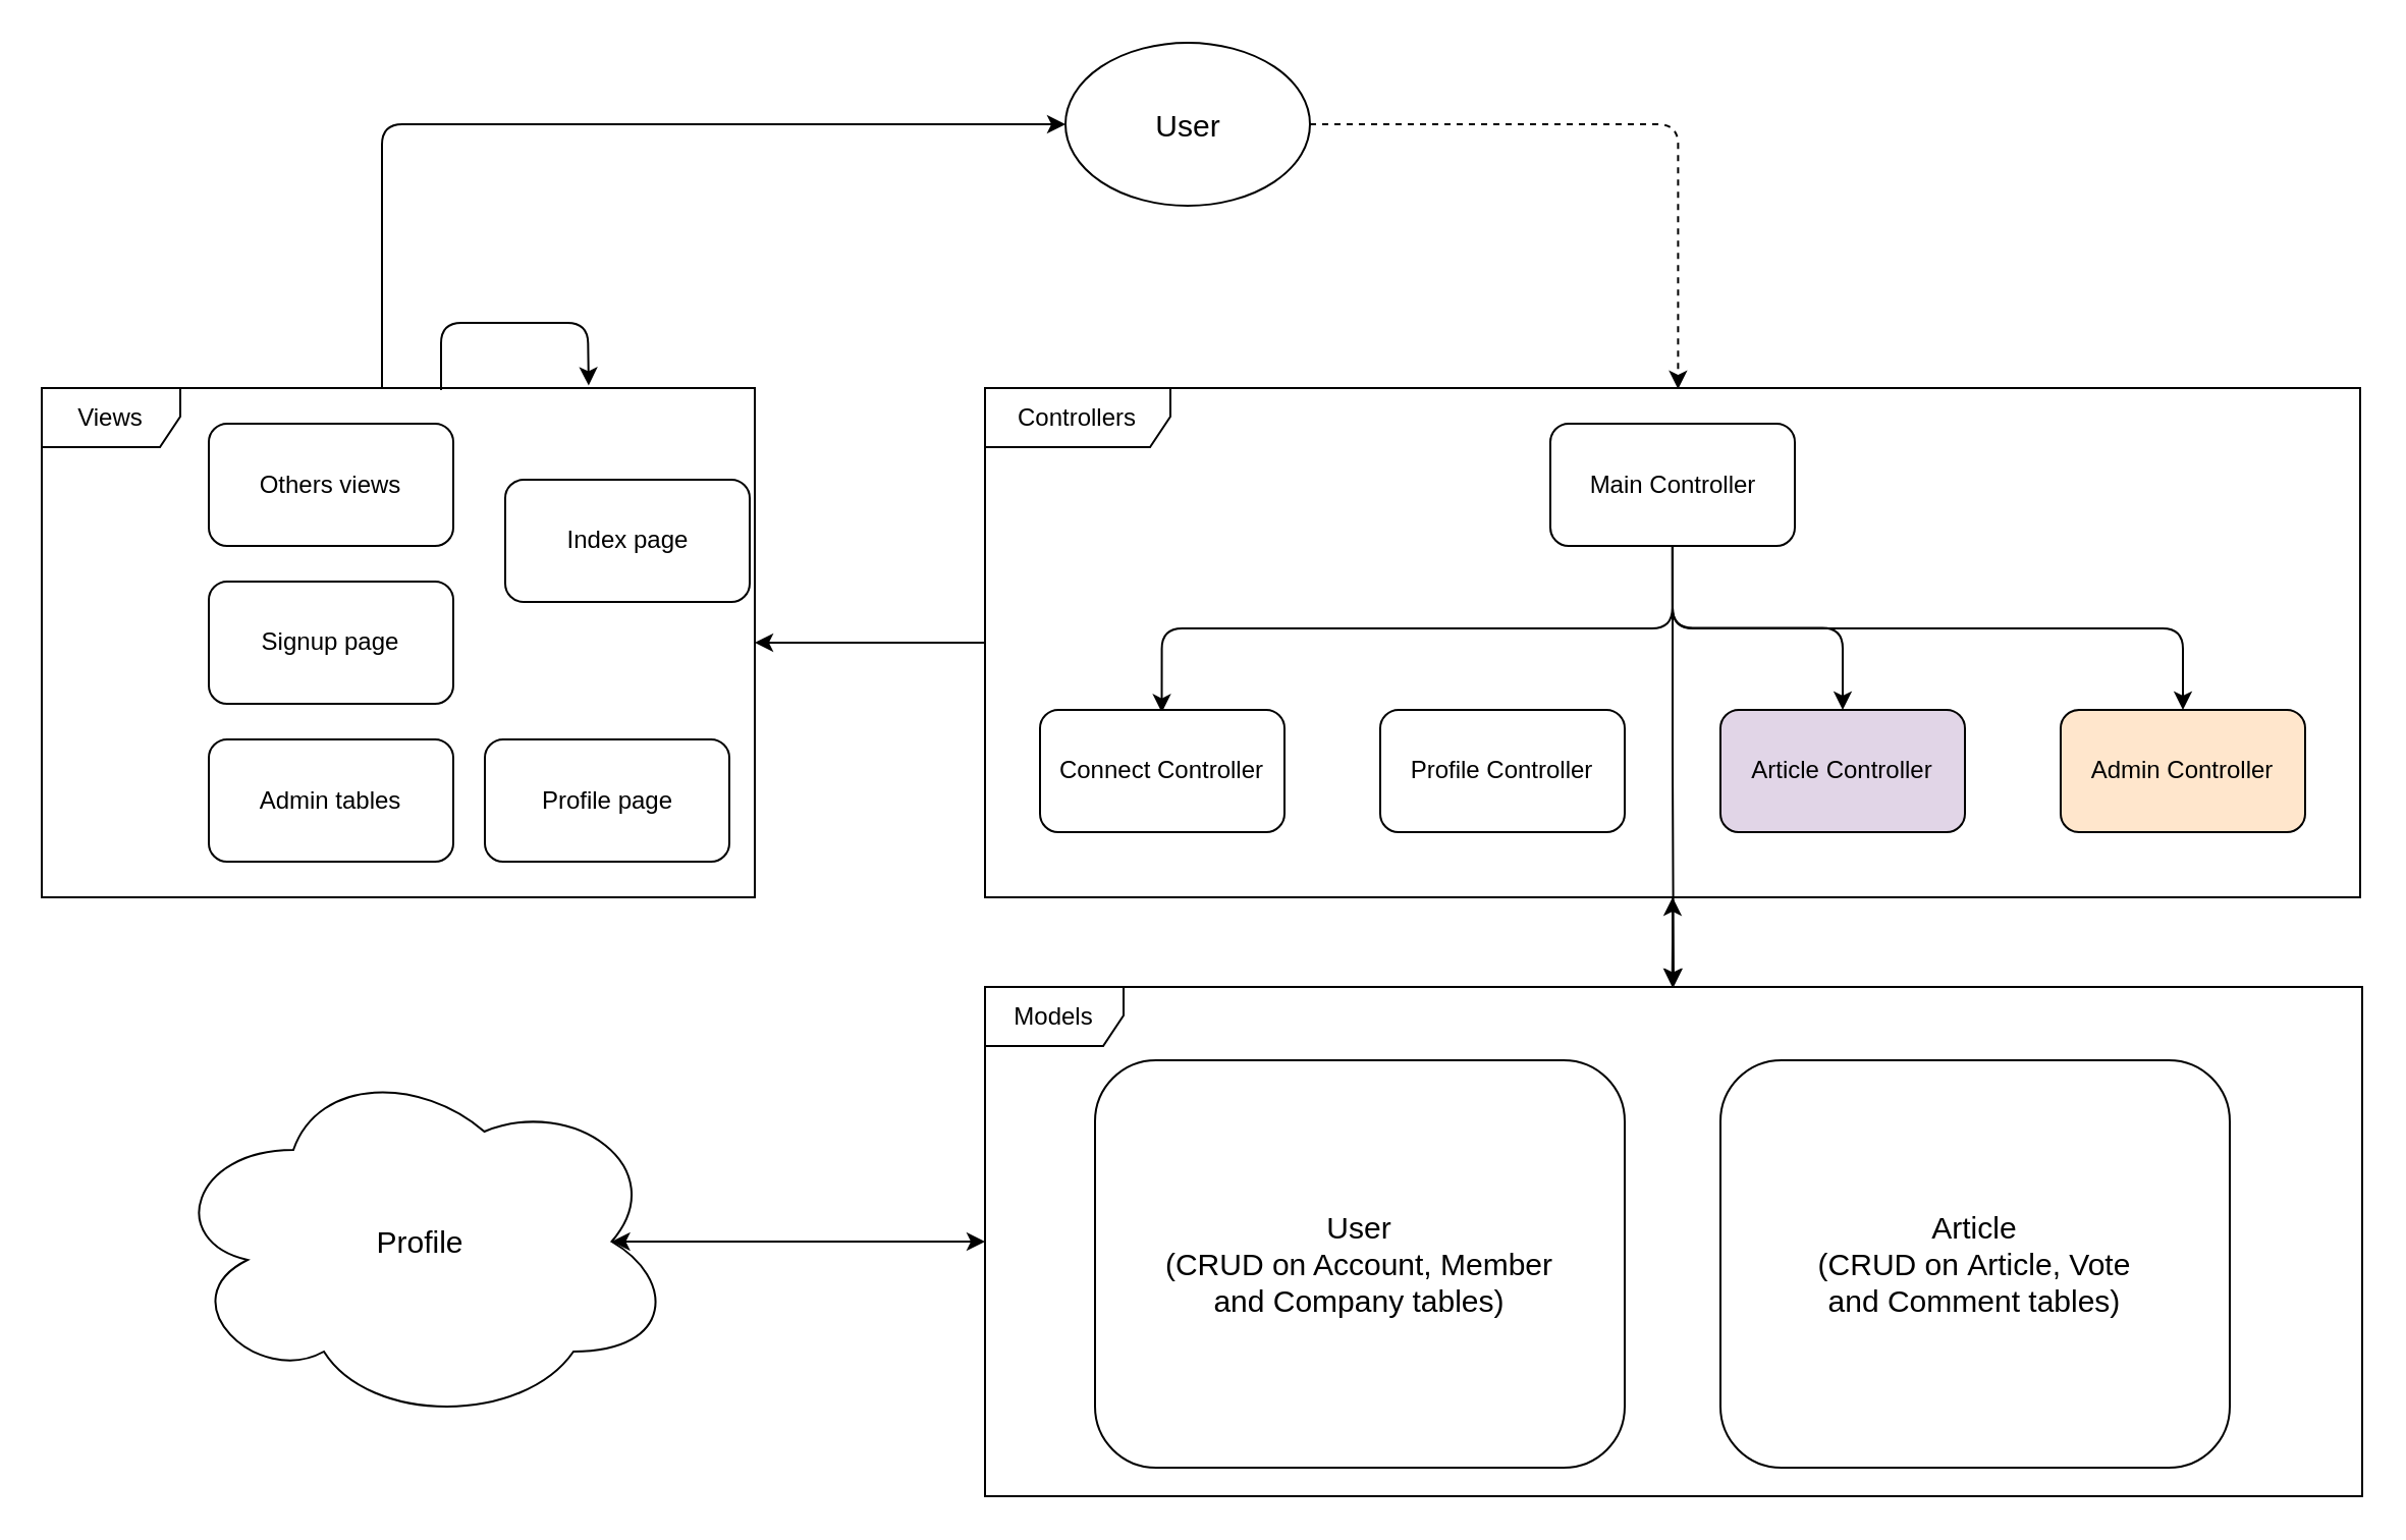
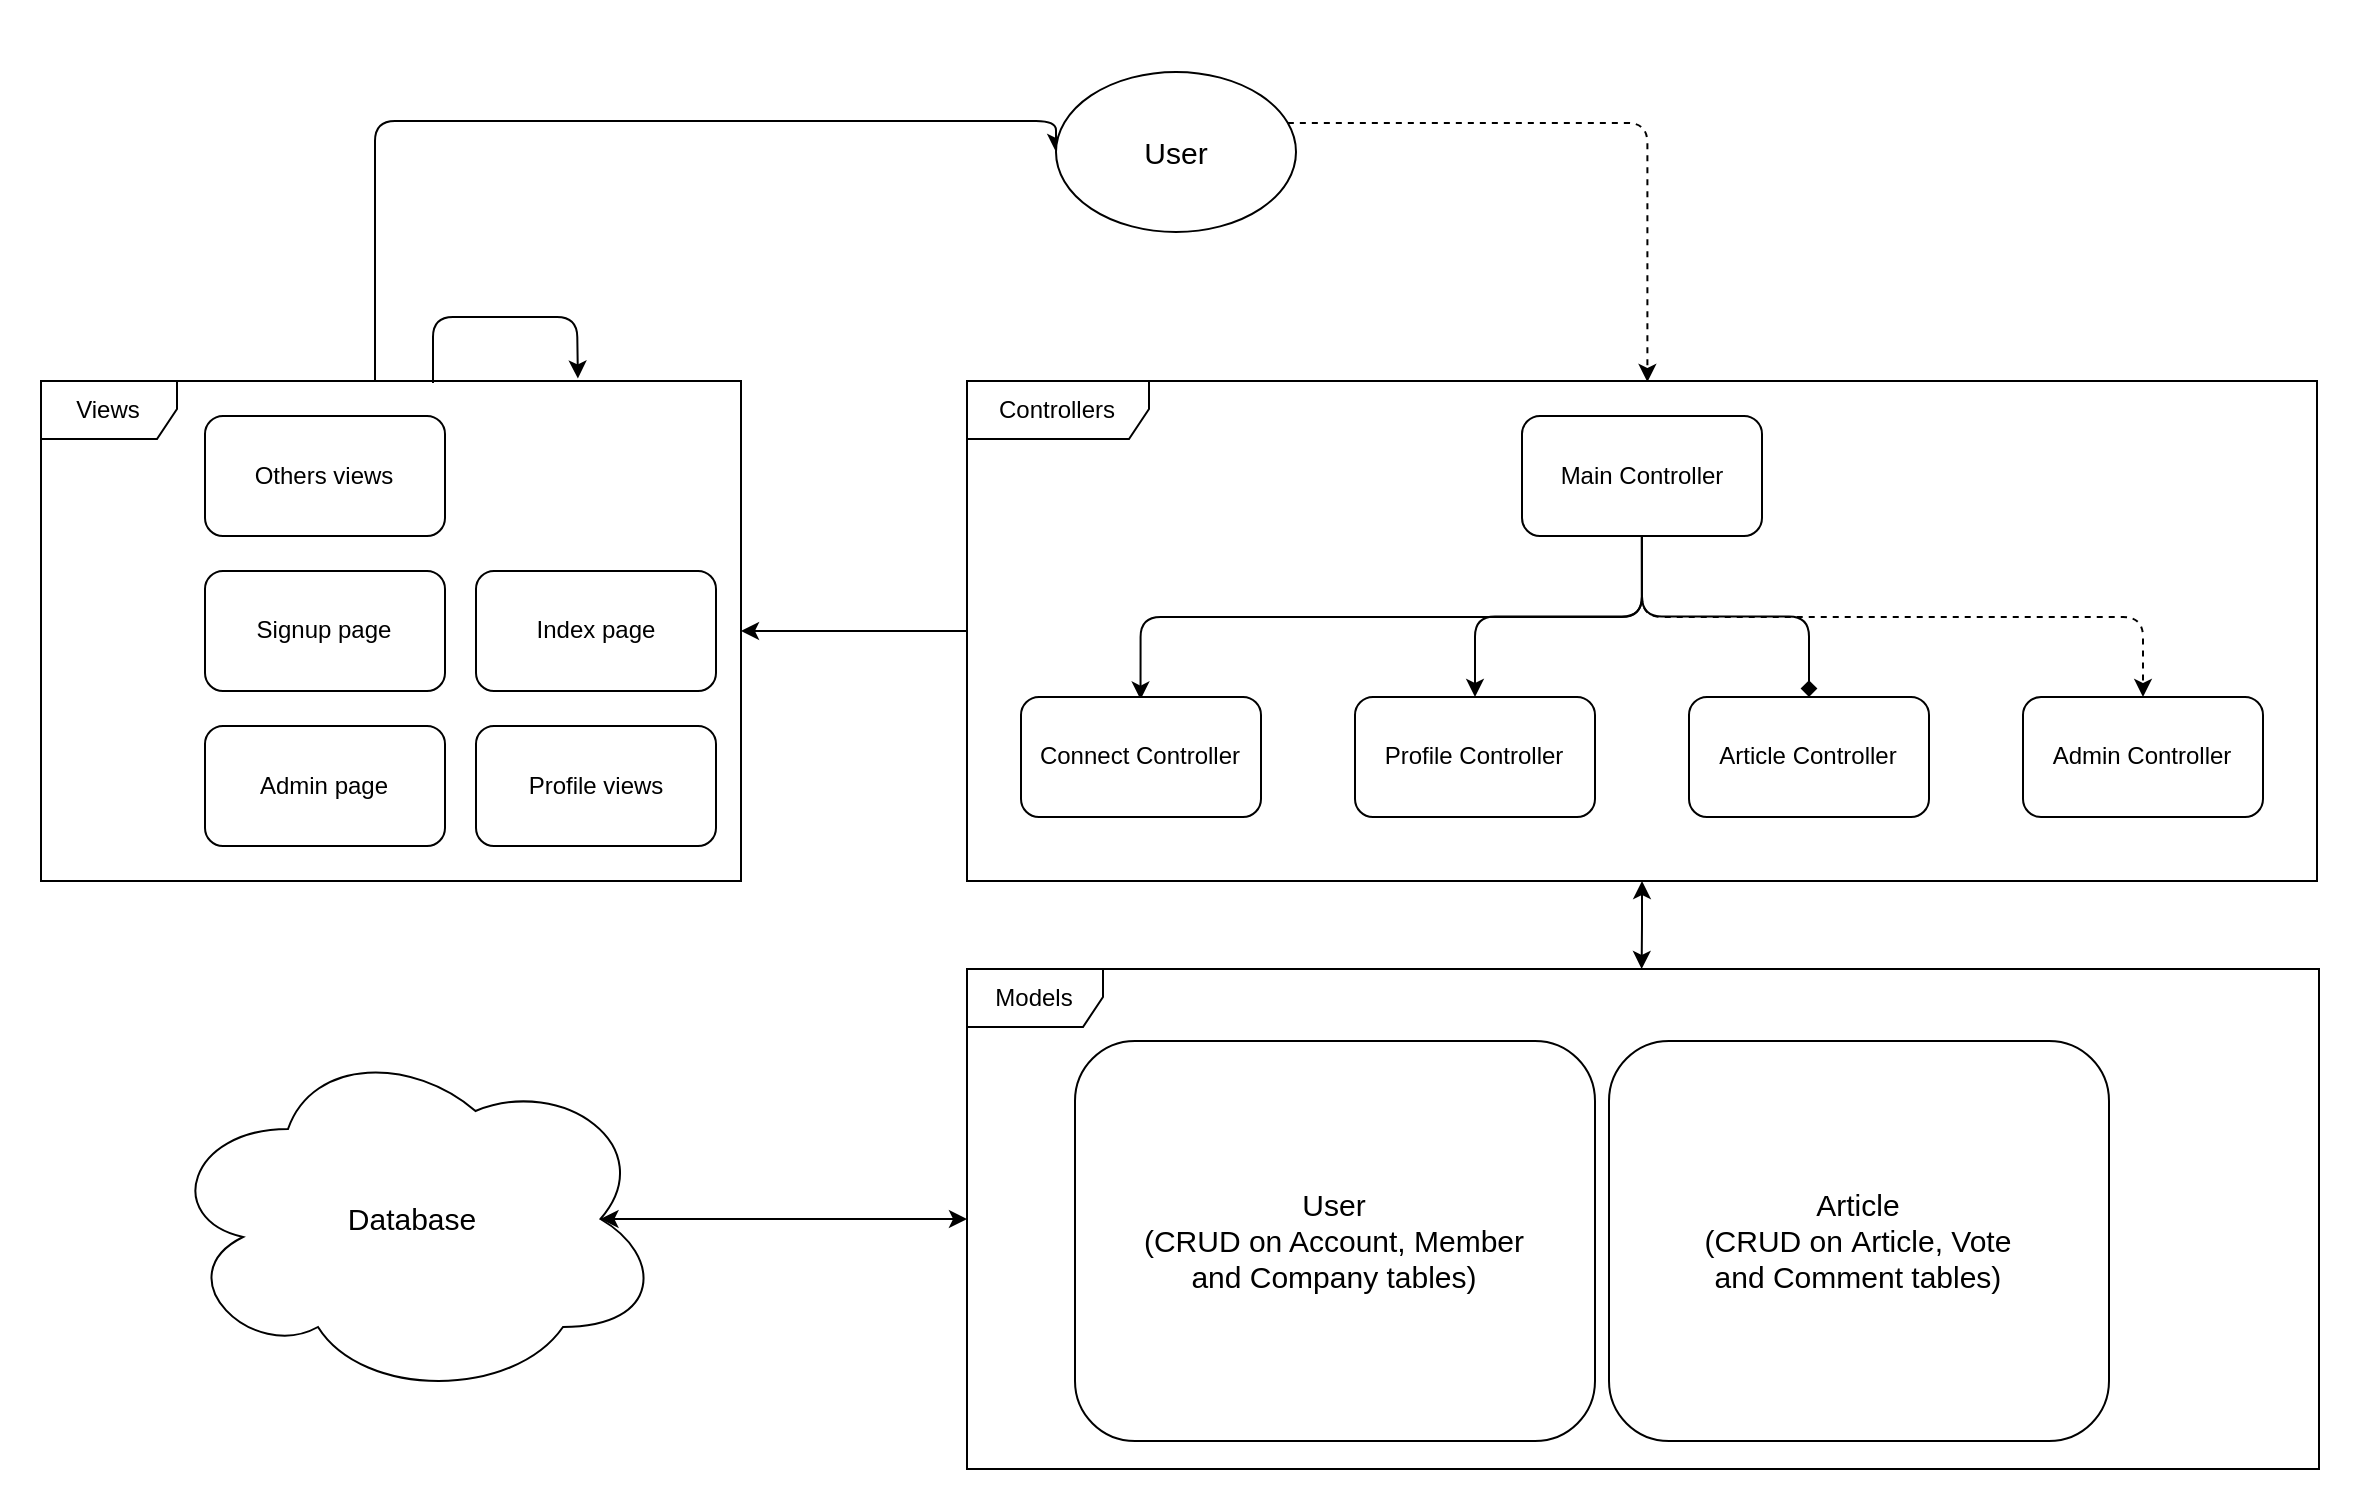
- <mxCell id="17" value="User" style="ellipse;whiteSpace=wrap;html=1;fontSize=15;" vertex="1" parent="1"><mxGeometry x="522.5" y="20.5" width="120" height="80" as="geometry" /></mxCell>
+ <mxCell id="17" value="User" style="ellipse;whiteSpace=wrap;html=1;fontSize=15;" vertex="1" parent="1"><mxGeometry x="527.5" y="35.5" width="120" height="80" as="geometry" /></mxCell>
- <mxCell id="18" value="Index page" style="rounded=1;whiteSpace=wrap;html=1;" vertex="1" parent="1"><mxGeometry x="247.5" y="235" width="120" height="60" as="geometry" /></mxCell>
+ <mxCell id="18" value="Index page" style="rounded=1;whiteSpace=wrap;html=1;" vertex="1" parent="1"><mxGeometry x="237.5" y="285" width="120" height="60" as="geometry" /></mxCell>
- <mxCell id="8" style="edgeStyle=orthogonalEdgeStyle;rounded=1;orthogonalLoop=1;jettySize=auto;html=1;entryX=0.5;entryY=0;entryDx=0;entryDy=0;startArrow=none;startFill=0;endArrow=classic;endFill=1;strokeColor=#000000;strokeWidth=1;" edge="1" parent="1" source="10" target="14"><mxGeometry relative="1" as="geometry"><Array as="points"><mxPoint x="820" y="308" /><mxPoint x="1071" y="308" /></Array></mxGeometry></mxCell>
+ <mxCell id="8" style="edgeStyle=orthogonalEdgeStyle;rounded=1;orthogonalLoop=1;jettySize=auto;html=1;entryX=0.5;entryY=0;entryDx=0;entryDy=0;startArrow=none;startFill=0;endArrow=classic;endFill=1;strokeColor=#000000;strokeWidth=1;dashed=1;" edge="1" parent="1" source="10" target="14"><mxGeometry relative="1" as="geometry"><Array as="points"><mxPoint x="820" y="308" /><mxPoint x="1071" y="308" /></Array></mxGeometry></mxCell>
- <mxCell id="7" style="edgeStyle=orthogonalEdgeStyle;rounded=1;orthogonalLoop=1;jettySize=auto;html=1;entryX=0.5;entryY=0;entryDx=0;entryDy=0;startArrow=none;startFill=0;endArrow=classic;endFill=1;strokeColor=#000000;strokeWidth=1;" edge="1" parent="1" source="10" target="13"><mxGeometry relative="1" as="geometry" /></mxCell>
+ <mxCell id="7" style="edgeStyle=orthogonalEdgeStyle;rounded=1;orthogonalLoop=1;jettySize=auto;html=1;entryX=0.5;entryY=0;entryDx=0;entryDy=0;startArrow=none;startFill=0;endArrow=diamond;endFill=1;strokeColor=#000000;strokeWidth=1;" edge="1" parent="1" source="10" target="13"><mxGeometry relative="1" as="geometry" /></mxCell>
- <mxCell id="6" style="edgeStyle=orthogonalEdgeStyle;rounded=1;orthogonalLoop=1;jettySize=auto;html=1;startArrow=none;startFill=0;endArrow=classic;endFill=1;strokeColor=#000000;strokeWidth=1;" edge="1" parent="1" source="10" target="24"><mxGeometry relative="1" as="geometry" /></mxCell>
+ <mxCell id="6" style="edgeStyle=orthogonalEdgeStyle;rounded=1;orthogonalLoop=1;jettySize=auto;html=1;entryX=0.5;entryY=0;entryDx=0;entryDy=0;startArrow=none;startFill=0;endArrow=classic;endFill=1;strokeColor=#000000;strokeWidth=1;" edge="1" parent="1" source="10" target="12"><mxGeometry relative="1" as="geometry" /></mxCell>
- <mxCell id="13" value="Article Controller" style="rounded=1;whiteSpace=wrap;html=1;fillColor=#e1d5e7;" vertex="1" parent="1"><mxGeometry x="844" y="348" width="120" height="60" as="geometry" /></mxCell>
+ <mxCell id="13" value="Article Controller" style="rounded=1;whiteSpace=wrap;html=1;" vertex="1" parent="1"><mxGeometry x="844" y="348" width="120" height="60" as="geometry" /></mxCell>
- <mxCell id="14" value="Admin Controller" style="rounded=1;whiteSpace=wrap;html=1;fillColor=#ffe6cc;" vertex="1" parent="1"><mxGeometry x="1011" y="348" width="120" height="60" as="geometry" /></mxCell>
+ <mxCell id="14" value="Admin Controller" style="rounded=1;whiteSpace=wrap;html=1;" vertex="1" parent="1"><mxGeometry x="1011" y="348" width="120" height="60" as="geometry" /></mxCell>
- <mxCell id="20" value="Admin tables" style="rounded=1;whiteSpace=wrap;html=1;" vertex="1" parent="1"><mxGeometry x="102" y="362.5" width="120" height="60" as="geometry" /></mxCell>
+ <mxCell id="20" value="Admin page" style="rounded=1;whiteSpace=wrap;html=1;" vertex="1" parent="1"><mxGeometry x="102" y="362.5" width="120" height="60" as="geometry" /></mxCell>
- <mxCell id="19" value="Profile page" style="rounded=1;whiteSpace=wrap;html=1;" vertex="1" parent="1"><mxGeometry x="237.5" y="362.5" width="120" height="60" as="geometry" /></mxCell>
+ <mxCell id="19" value="Profile views" style="rounded=1;whiteSpace=wrap;html=1;" vertex="1" parent="1"><mxGeometry x="237.5" y="362.5" width="120" height="60" as="geometry" /></mxCell>
- <mxCell id="27" value="Profile" style="ellipse;shape=cloud;whiteSpace=wrap;html=1;fontSize=15;" vertex="1" parent="1"><mxGeometry x="81" y="519" width="250" height="180" as="geometry" /></mxCell>
+ <mxCell id="27" value="Database" style="ellipse;shape=cloud;whiteSpace=wrap;html=1;fontSize=15;" vertex="1" parent="1"><mxGeometry x="81" y="519" width="250" height="180" as="geometry" /></mxCell>
- <mxCell id="26" value="Article&lt;br&gt;(CRUD on&amp;nbsp;Article, Vote &lt;br&gt;and Comment tables)" style="rounded=1;whiteSpace=wrap;html=1;fontSize=15;" vertex="1" parent="1"><mxGeometry x="844" y="520" width="250" height="200" as="geometry" /></mxCell>
+ <mxCell id="26" value="Article&lt;br&gt;(CRUD on&amp;nbsp;Article, Vote &lt;br&gt;and Comment tables)" style="rounded=1;whiteSpace=wrap;html=1;fontSize=15;" vertex="1" parent="1"><mxGeometry x="804" y="520" width="250" height="200" as="geometry" /></mxCell>
